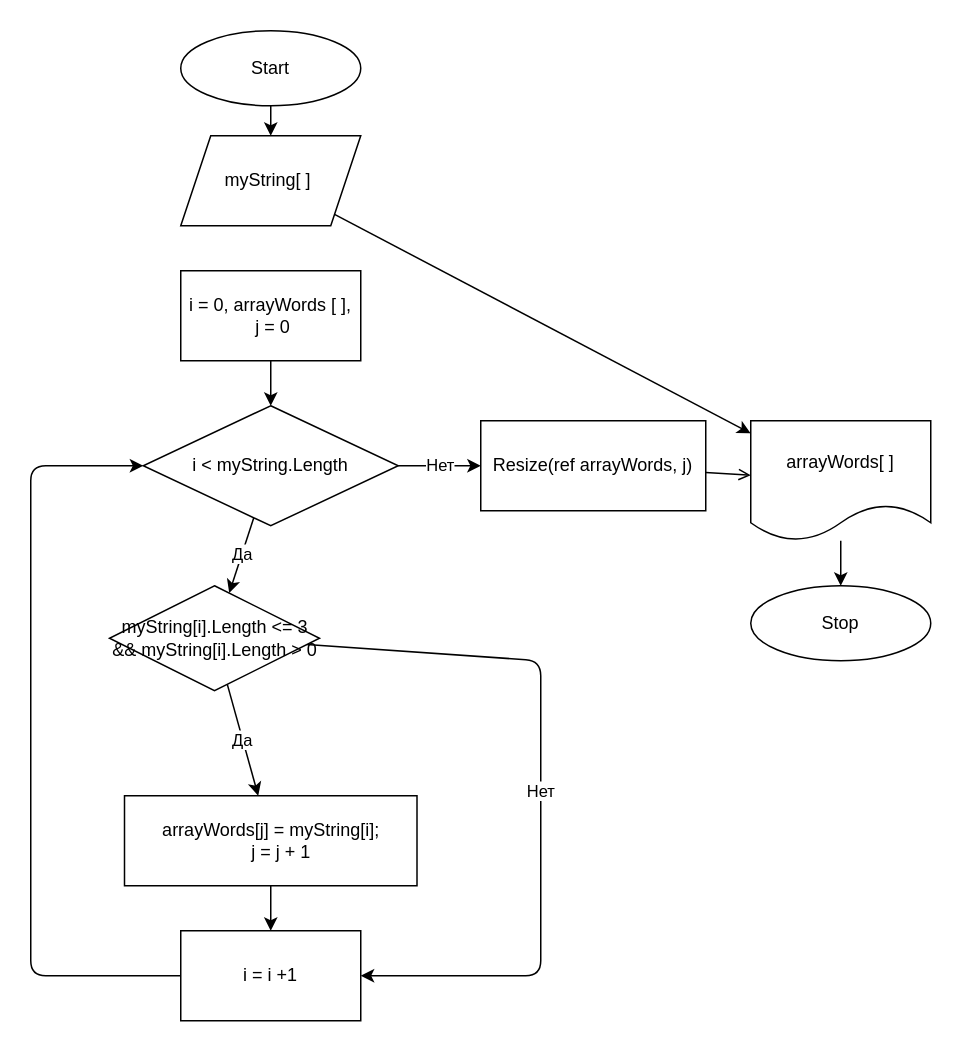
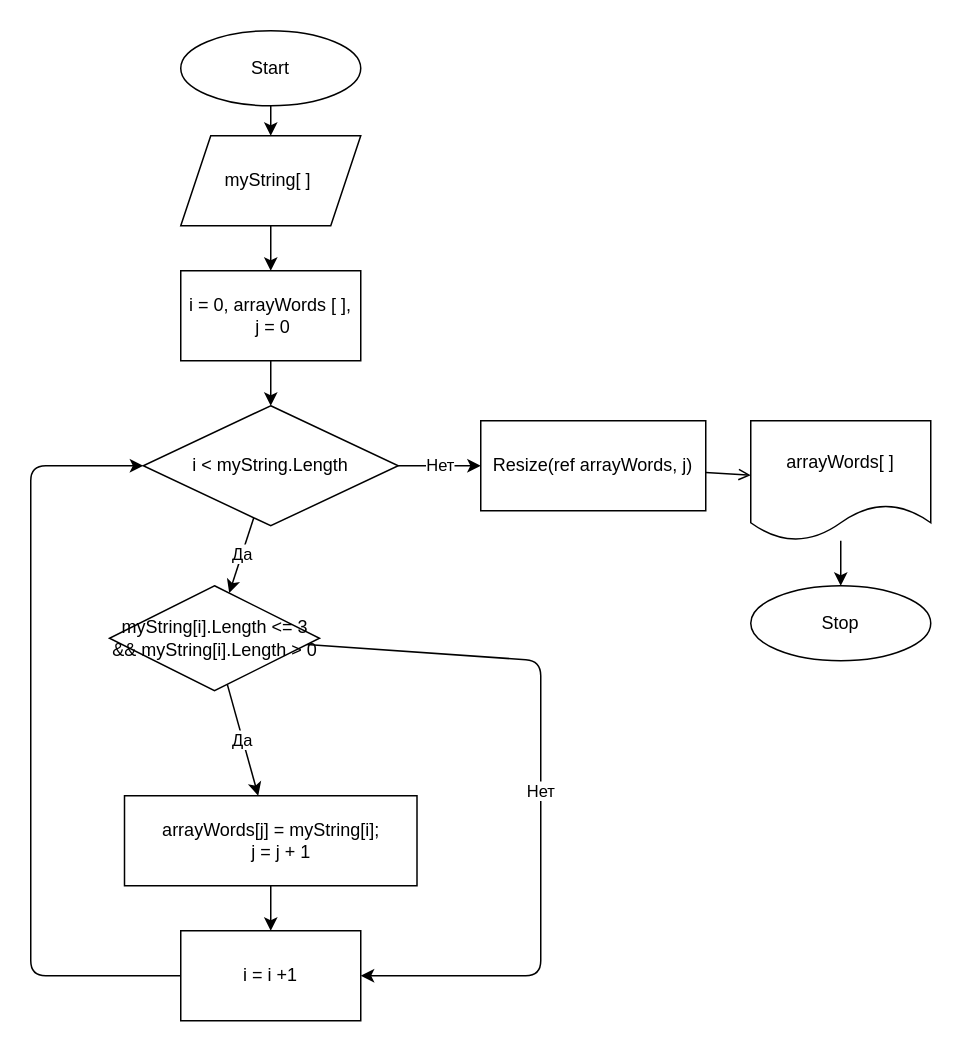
- <mxCell id="4" value="" style="edgeStyle=none;html=1;" edge="1" parent="1" source="5" target="22"><mxGeometry relative="1" as="geometry" /></mxCell>
+ <mxCell id="4" value="" style="edgeStyle=none;html=1;" edge="1" parent="1" source="5" target="7"><mxGeometry relative="1" as="geometry" /></mxCell>
